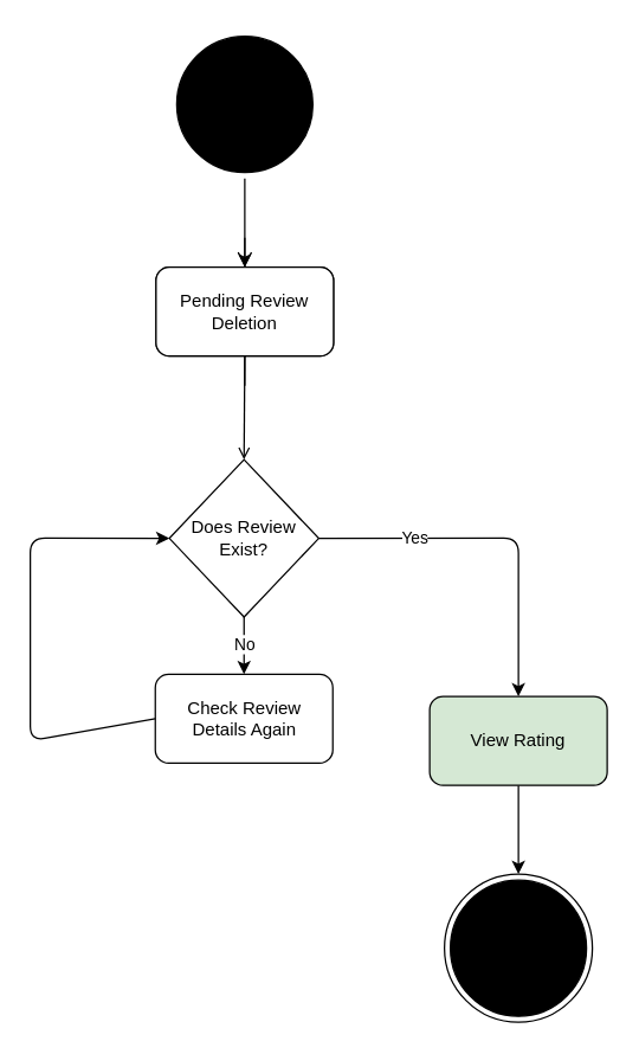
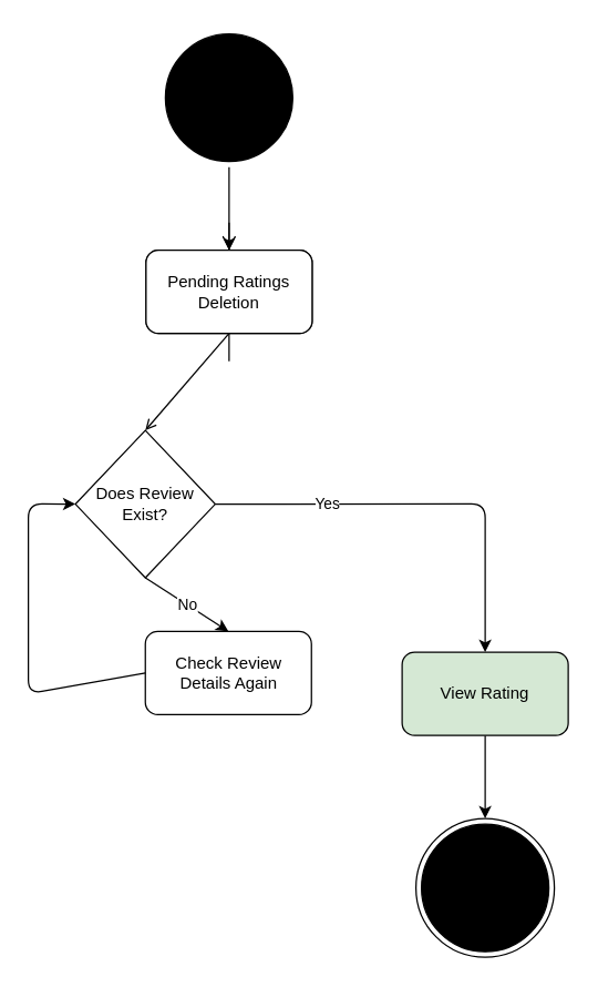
- <mxCell id="6" value="Pending Review&lt;br&gt;Deletion" style="rounded=1;whiteSpace=wrap;html=1;strokeColor=#000000;" parent="1" vertex="1"><mxGeometry x="105" y="180" width="120" height="60" as="geometry" /></mxCell>
+ <mxCell id="6" value="Pending Ratings&lt;br&gt;Deletion" style="rounded=1;whiteSpace=wrap;html=1;strokeColor=#000000;" parent="1" vertex="1"><mxGeometry x="105" y="180" width="120" height="60" as="geometry" /></mxCell>
- <mxCell id="7" value="Does Review&lt;br&gt;Exist?" style="rhombus;whiteSpace=wrap;html=1;strokeColor=#000000;" parent="1" vertex="1"><mxGeometry x="114" y="310" width="101" height="106.32" as="geometry" /></mxCell>
+ <mxCell id="7" value="Does Review&lt;br&gt;Exist?" style="rhombus;whiteSpace=wrap;html=1;strokeColor=#000000;" parent="1" vertex="1"><mxGeometry x="54" y="310" width="101" height="106.32" as="geometry" /></mxCell>
